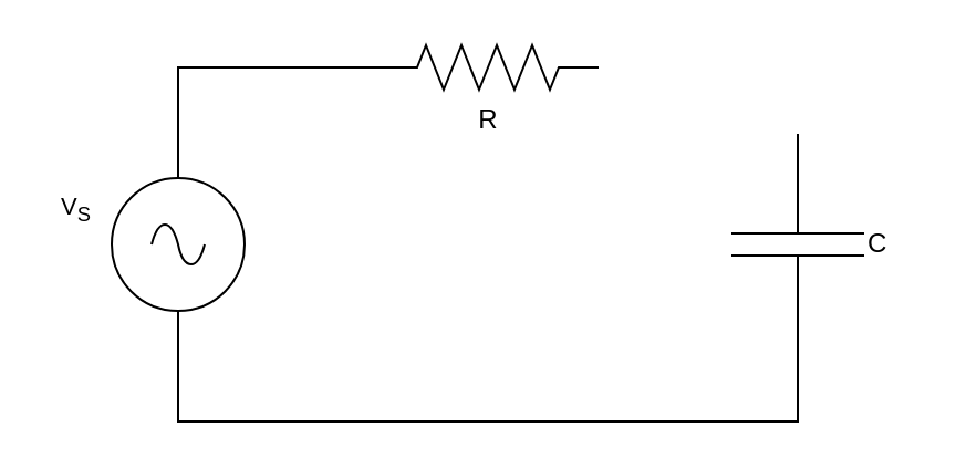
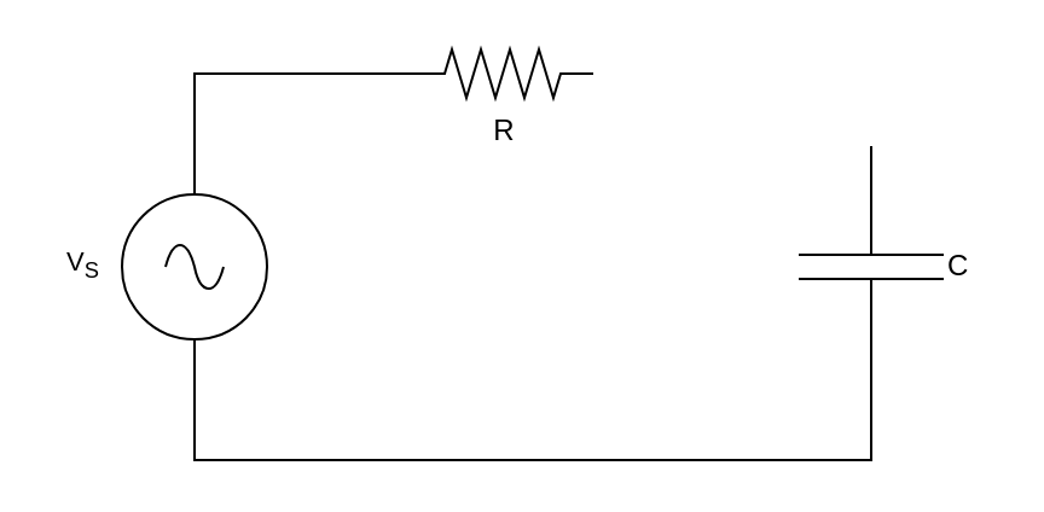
- <mxCell id="4" value="R" style="pointerEvents=1;verticalLabelPosition=bottom;shadow=0;dashed=0;align=center;html=1;verticalAlign=top;shape=mxgraph.electrical.resistors.resistor_2;convertToSvg=1;" vertex="1" parent="1"><mxGeometry x="170" y="20" width="100" height="20" as="geometry" /></mxCell>
+ <mxCell id="4" value="R" style="pointerEvents=1;verticalLabelPosition=bottom;shadow=0;dashed=0;align=center;html=1;verticalAlign=top;shape=mxgraph.electrical.resistors.resistor_2;convertToSvg=1;" vertex="1" parent="1"><mxGeometry x="170" y="20" width="75" height="20" as="geometry" /></mxCell>
- <mxCell id="2" value="&lt;div align=&quot;right&quot;&gt;V&lt;sub&gt;S&lt;/sub&gt;&lt;/div&gt;" style="text;html=1;whiteSpace=wrap;strokeColor=none;fillColor=none;align=right;verticalAlign=middle;rounded=0;fontFamily=Helvetica;fontSize=11;fontColor=default;labelBackgroundColor=default;convertToSvg=1;" vertex="1" parent="1"><mxGeometry x="20" y="80" width="23" height="30" as="geometry" /></mxCell>
+ <mxCell id="2" value="&lt;div align=&quot;right&quot;&gt;V&lt;sub&gt;S&lt;/sub&gt;&lt;/div&gt;" style="text;html=1;whiteSpace=wrap;strokeColor=none;fillColor=none;align=right;verticalAlign=middle;rounded=0;fontFamily=Helvetica;fontSize=11;fontColor=default;labelBackgroundColor=default;convertToSvg=1;" vertex="1" parent="1"><mxGeometry x="20" y="95" width="23" height="30" as="geometry" /></mxCell>
